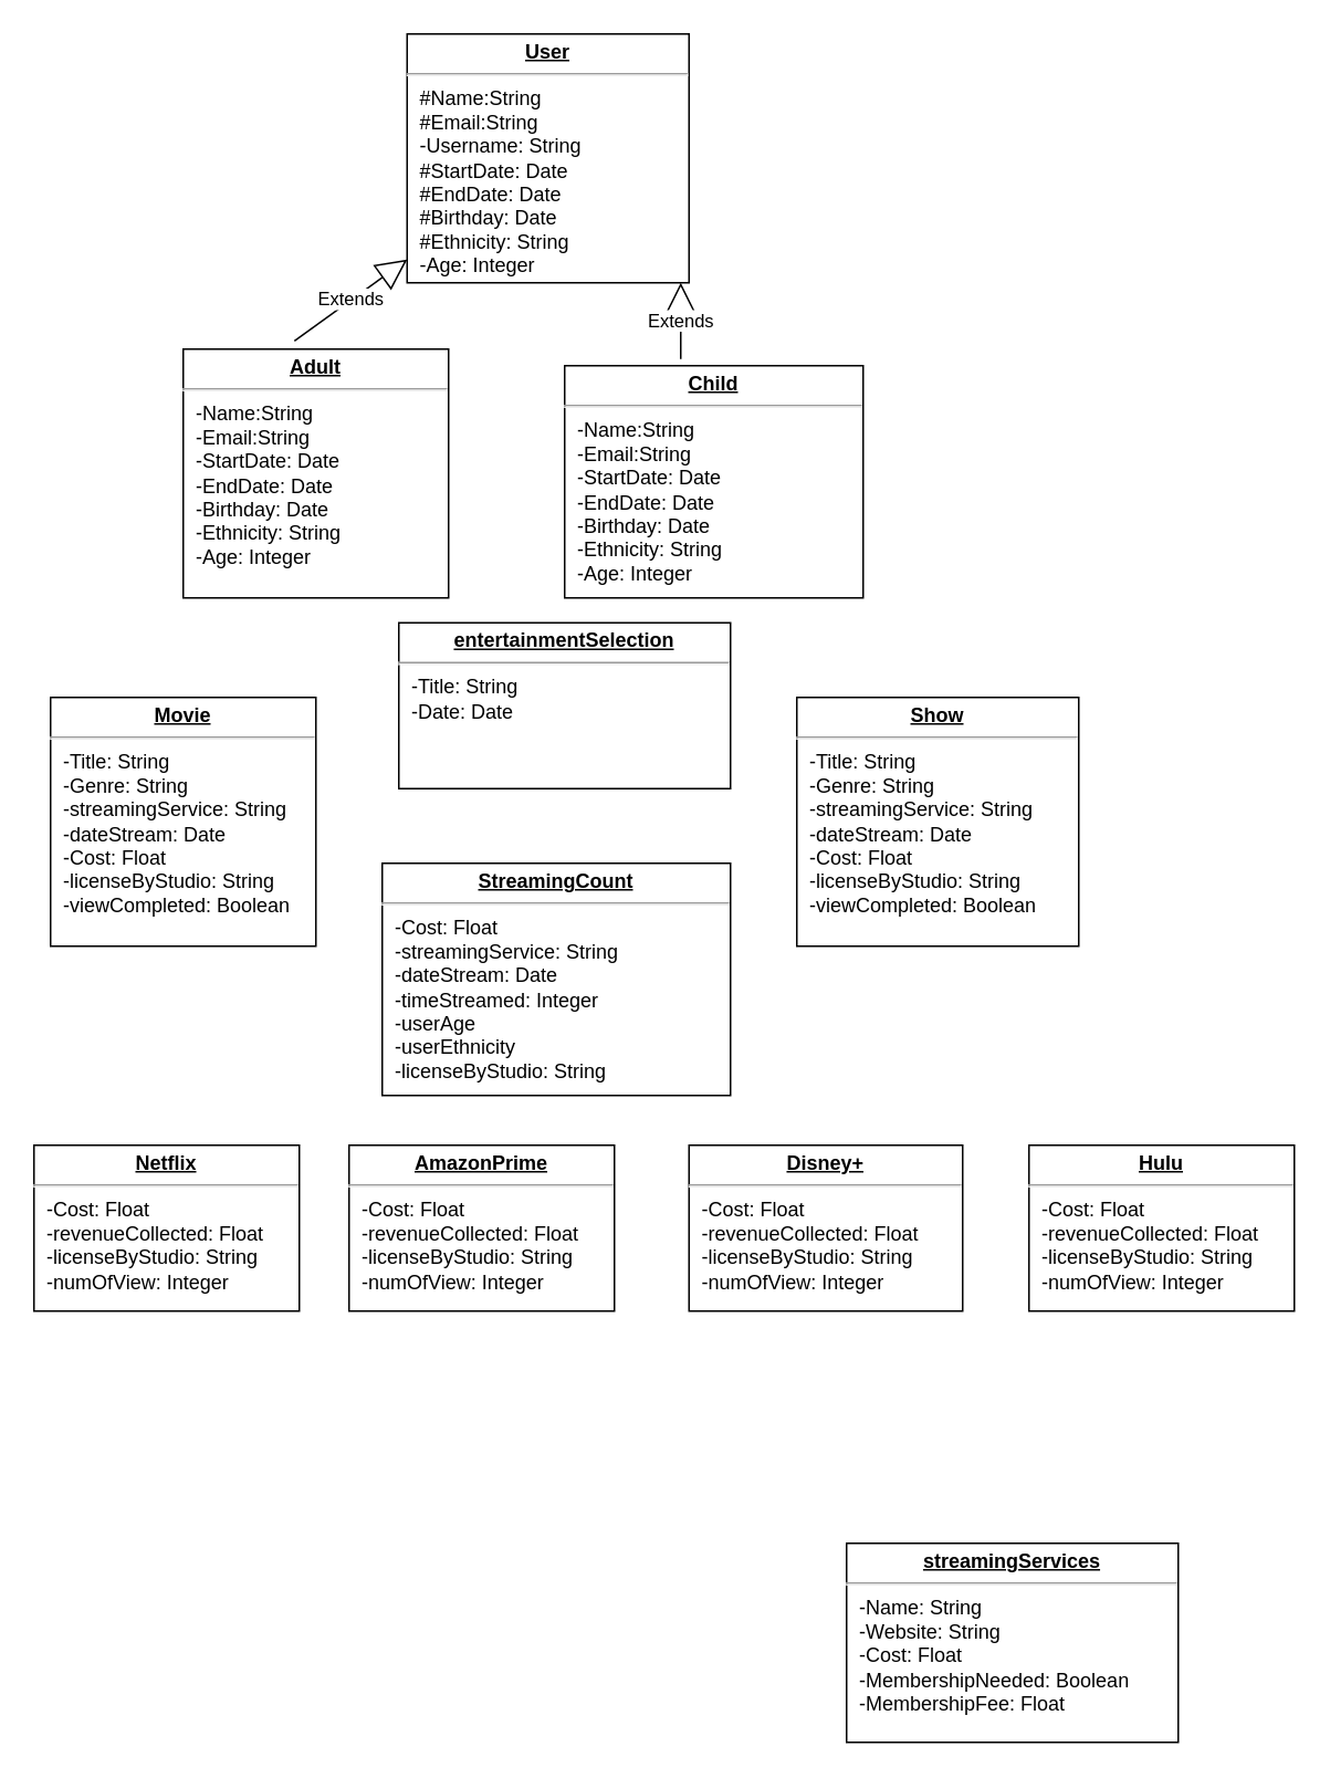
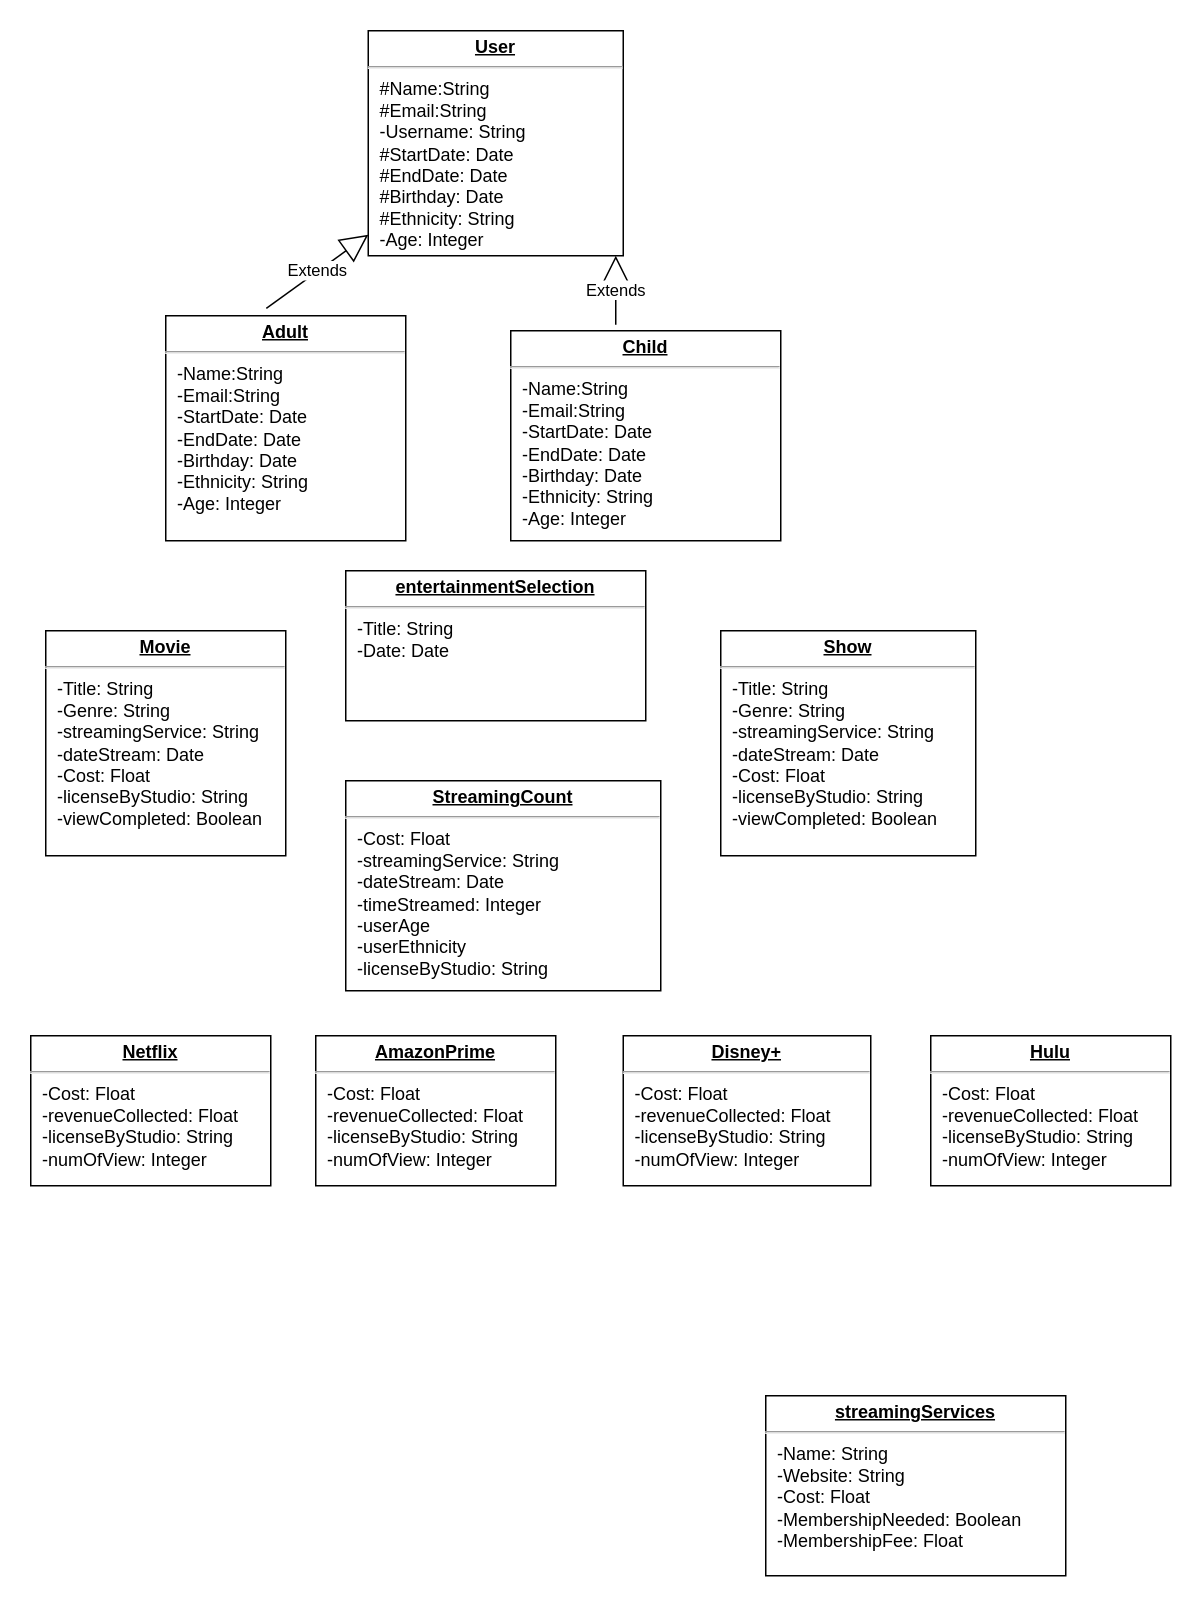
- <mxCell id="4" value="&lt;p style=&quot;margin: 0px ; margin-top: 4px ; text-align: center ; text-decoration: underline&quot;&gt;&lt;b&gt;entertainmentSelection&lt;/b&gt;&lt;/p&gt;&lt;hr&gt;&lt;p style=&quot;margin: 0px ; margin-left: 8px&quot;&gt;-Title: String&lt;br&gt;-Date: Date&lt;br&gt;&lt;br&gt;&lt;/p&gt;&lt;p style=&quot;margin: 0px ; margin-left: 8px&quot;&gt;&lt;br&gt;&lt;/p&gt;" style="verticalAlign=top;align=left;overflow=fill;fontSize=12;fontFamily=Helvetica;html=1;" parent="1" vertex="1"><mxGeometry x="240" y="375" width="200" height="100" as="geometry" /></mxCell>
+ <mxCell id="4" value="&lt;p style=&quot;margin: 0px ; margin-top: 4px ; text-align: center ; text-decoration: underline&quot;&gt;&lt;b&gt;entertainmentSelection&lt;/b&gt;&lt;/p&gt;&lt;hr&gt;&lt;p style=&quot;margin: 0px ; margin-left: 8px&quot;&gt;-Title: String&lt;br&gt;-Date: Date&lt;br&gt;&lt;br&gt;&lt;/p&gt;&lt;p style=&quot;margin: 0px ; margin-left: 8px&quot;&gt;&lt;br&gt;&lt;/p&gt;" style="verticalAlign=top;align=left;overflow=fill;fontSize=12;fontFamily=Helvetica;html=1;" parent="1" vertex="1"><mxGeometry x="230" y="380" width="200" height="100" as="geometry" /></mxCell>
